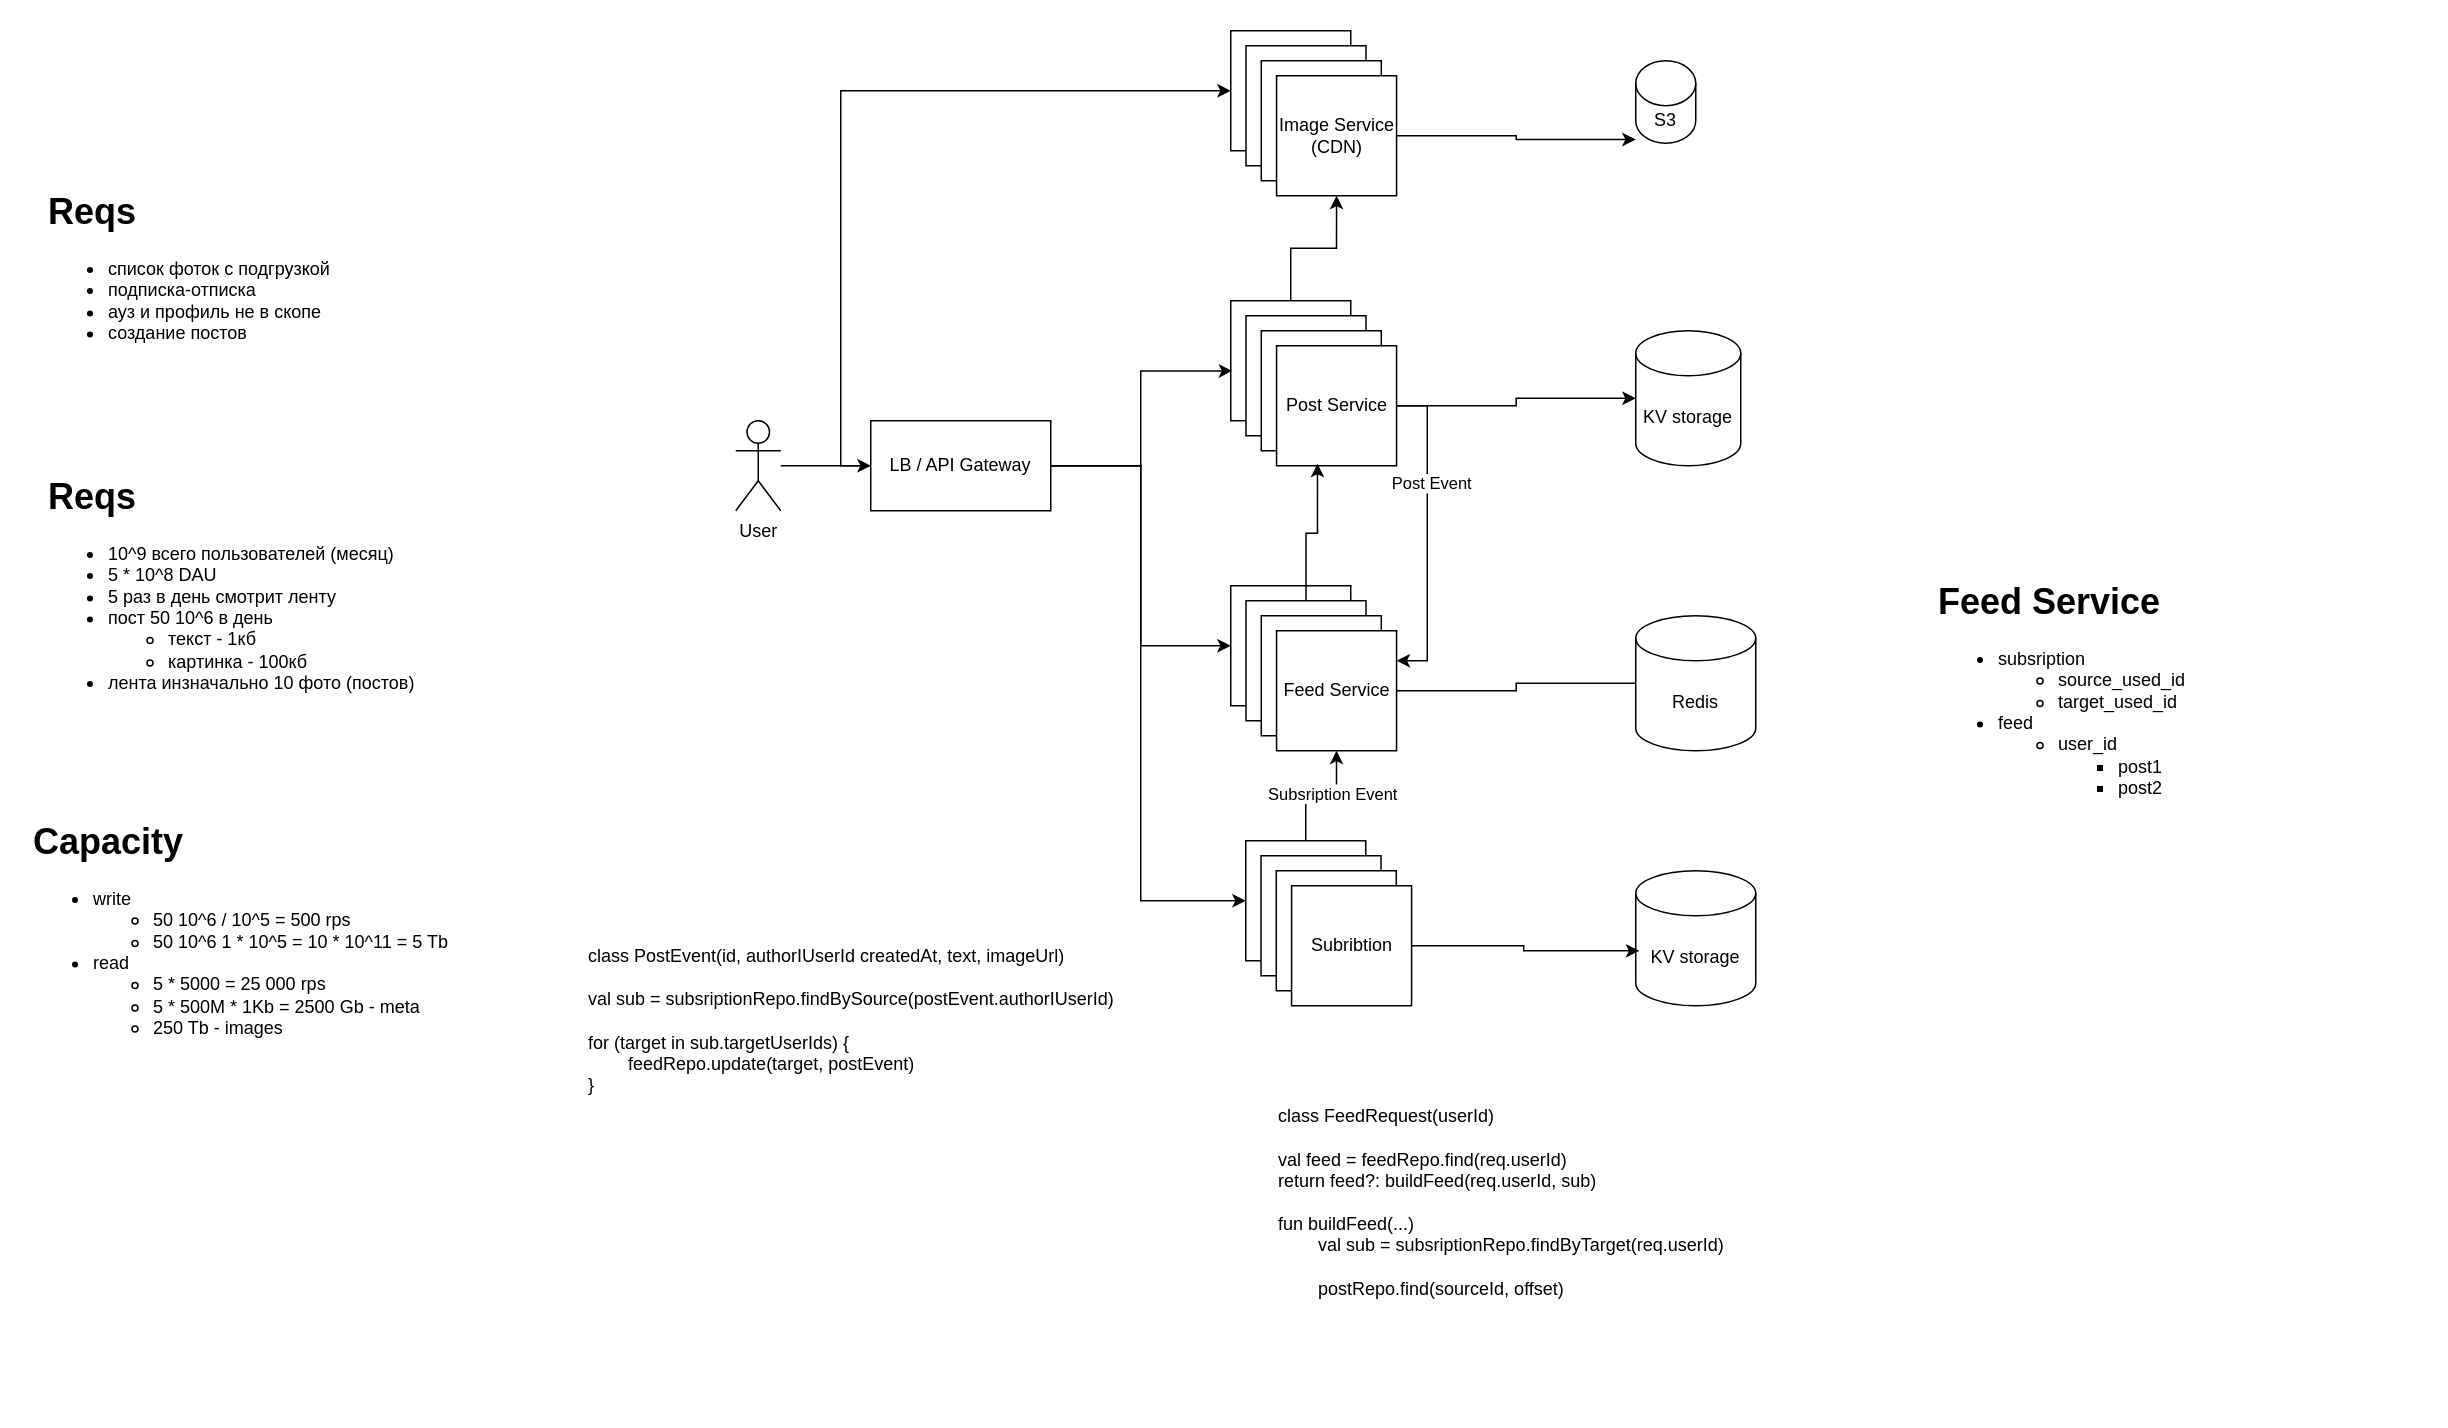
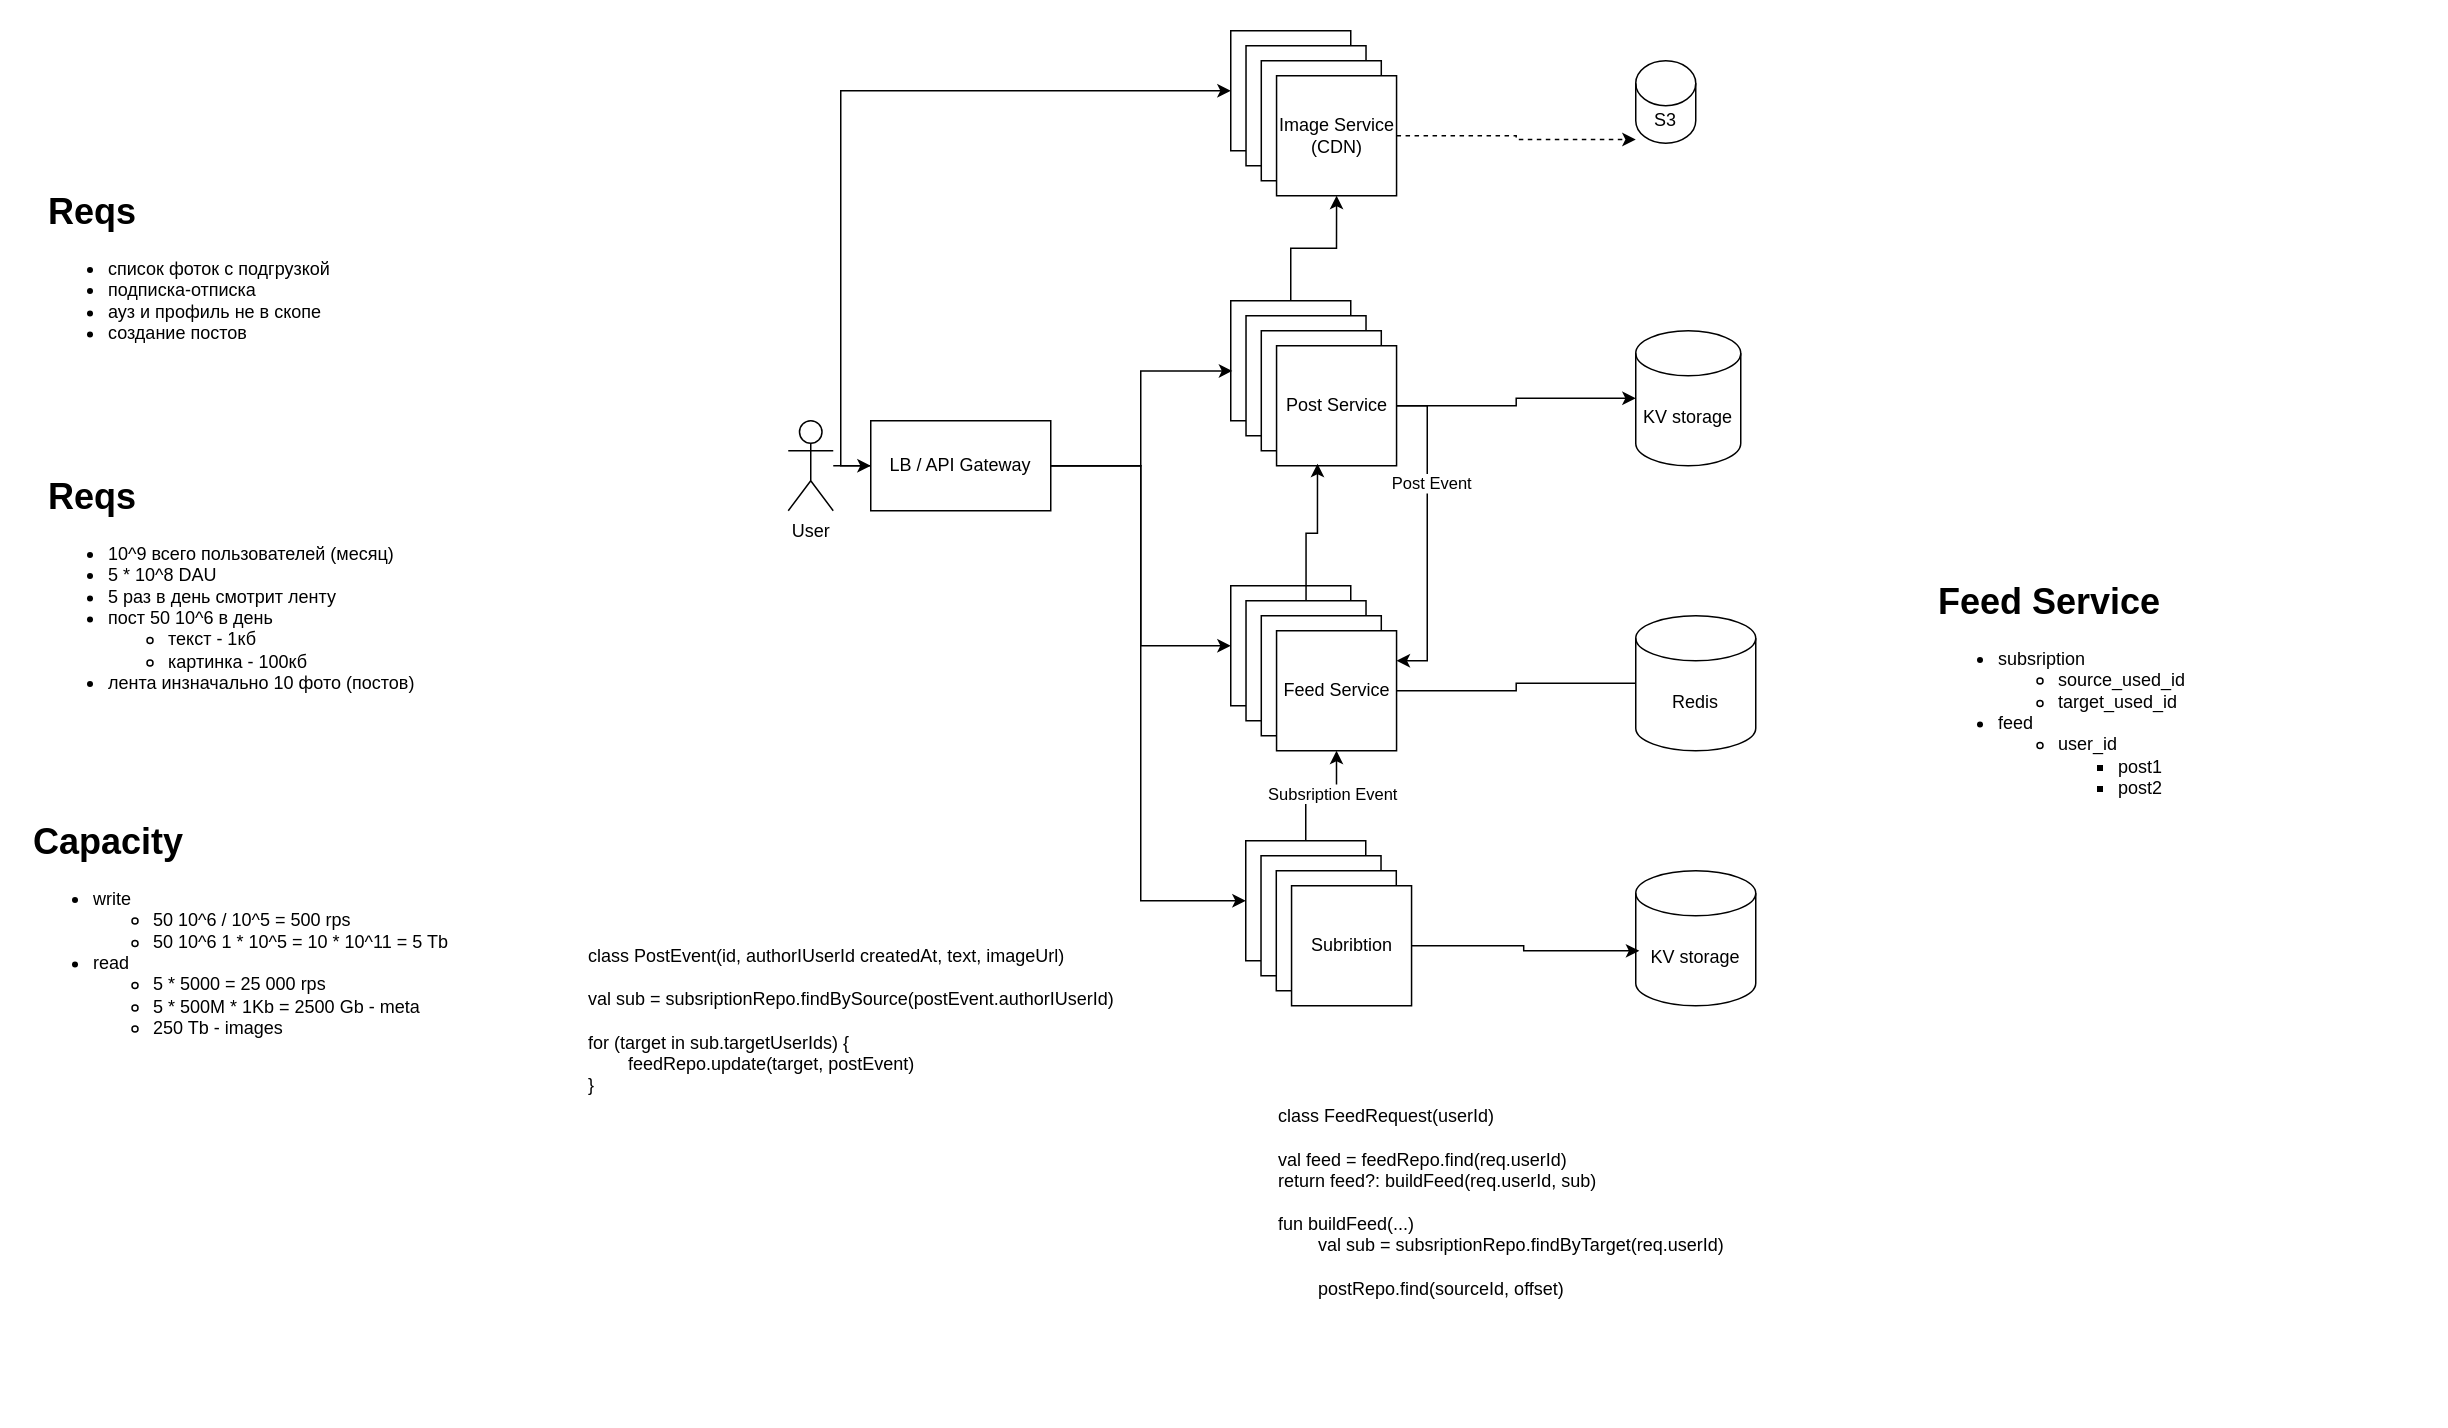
- <mxCell id="42" style="edgeStyle=orthogonalEdgeStyle;rounded=0;orthogonalLoop=1;jettySize=auto;html=1;entryX=0;entryY=0;entryDx=0;entryDy=52.5;entryPerimeter=0;" edge="1" parent="1" source="26" target="41"><mxGeometry relative="1" as="geometry" /></mxCell>
+ <mxCell id="42" style="edgeStyle=orthogonalEdgeStyle;rounded=0;orthogonalLoop=1;jettySize=auto;html=1;entryX=0;entryY=0;entryDx=0;entryDy=52.5;entryPerimeter=0;dashed=1;" edge="1" parent="1" source="26" target="41"><mxGeometry relative="1" as="geometry" /></mxCell>
- <mxCell id="6" value="User" style="shape=umlActor;verticalLabelPosition=bottom;verticalAlign=top;html=1;" vertex="1" parent="1"><mxGeometry x="490" y="280" width="30" height="60" as="geometry" /></mxCell>
+ <mxCell id="6" value="User" style="shape=umlActor;verticalLabelPosition=bottom;verticalAlign=top;html=1;" vertex="1" parent="1"><mxGeometry x="525" y="280" width="30" height="60" as="geometry" /></mxCell>
